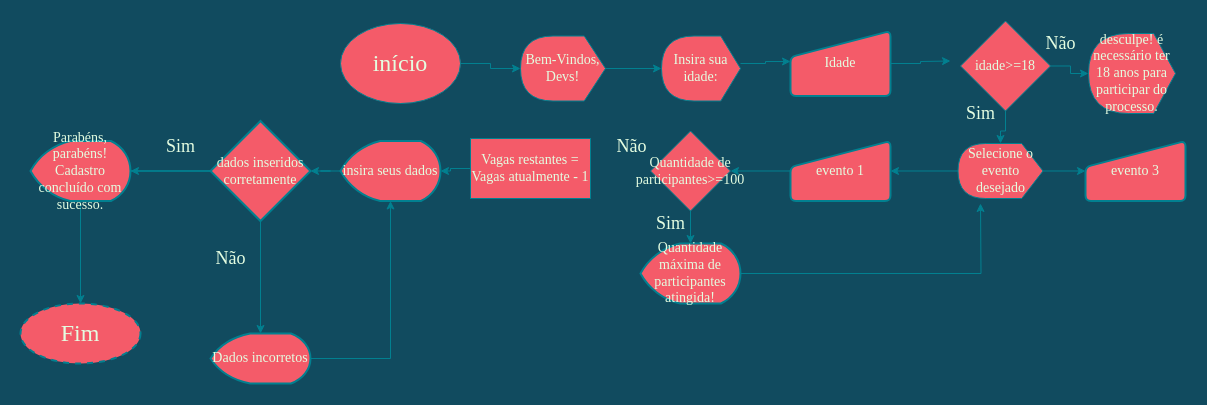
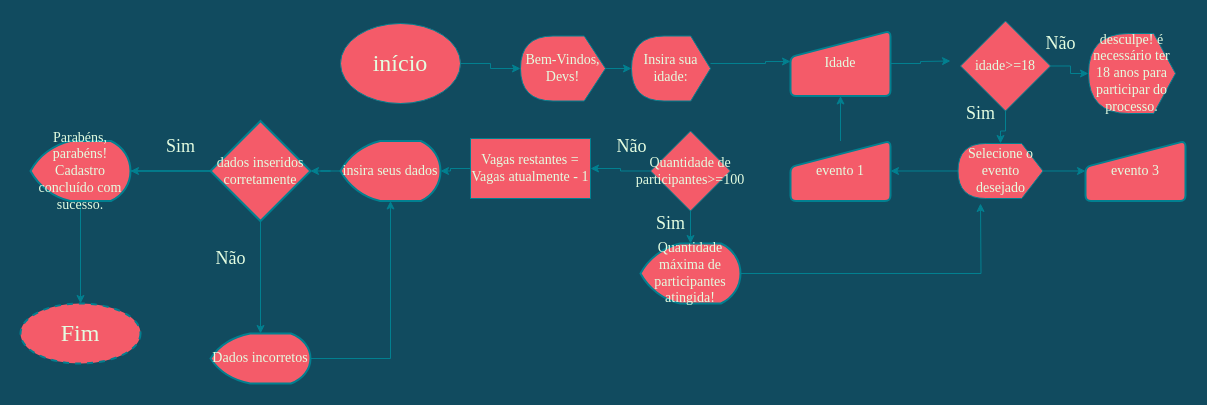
- <mxCell id="7" value="&lt;font style=&quot;font-size: 14px;&quot;&gt;Insira sua idade:&lt;/font&gt;" style="shape=display;whiteSpace=wrap;html=1;direction=west;fillColor=#F45B69;strokeColor=#028090;fontColor=#E4FDE1;fontFamily=Lucida Console;" vertex="1" parent="1"><mxGeometry x="661" y="35.5" width="79" height="65" as="geometry" /></mxCell>
+ <mxCell id="7" value="&lt;font style=&quot;font-size: 14px;&quot;&gt;Insira sua idade:&lt;/font&gt;" style="shape=display;whiteSpace=wrap;html=1;direction=west;fillColor=#F45B69;strokeColor=#028090;fontColor=#E4FDE1;fontFamily=Lucida Console;" vertex="1" parent="1"><mxGeometry x="631" y="35.5" width="79" height="65" as="geometry" /></mxCell>
+ <mxCell id="23" value="" style="edgeStyle=orthogonalEdgeStyle;rounded=0;orthogonalLoop=1;jettySize=auto;html=1;strokeColor=#028090;fontFamily=Lucida Console;fontColor=#E4FDE1;fillColor=#F45B69;" edge="1" parent="1" source="24" target="43"><mxGeometry relative="1" as="geometry" /></mxCell>
- <mxCell id="19" value="" style="edgeStyle=orthogonalEdgeStyle;rounded=0;orthogonalLoop=1;jettySize=auto;html=1;strokeColor=#028090;fontFamily=Lucida Console;fontColor=#E4FDE1;fillColor=#F45B69;" edge="1" parent="1" source="20" target="24"><mxGeometry relative="1" as="geometry" /></mxCell>
+ <mxCell id="19" value="" style="edgeStyle=orthogonalEdgeStyle;rounded=0;orthogonalLoop=1;jettySize=auto;html=1;strokeColor=#028090;fontFamily=Lucida Console;fontColor=#E4FDE1;fillColor=#F45B69;" edge="1" parent="1" source="20" target="9"><mxGeometry relative="1" as="geometry" /></mxCell>
